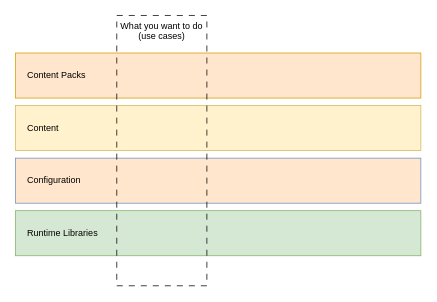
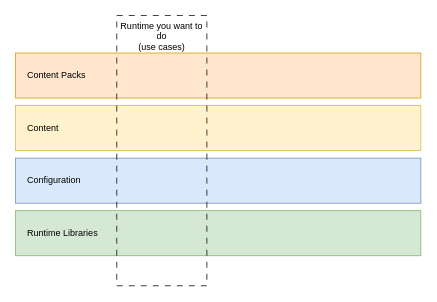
- <mxCell id="6" value="What you want to do&lt;div&gt;(use cases)&lt;/div&gt;" style="rounded=0;whiteSpace=wrap;html=1;fillColor=none;verticalAlign=top;dashed=1;dashPattern=8 8;" vertex="1" parent="1"><mxGeometry x="155" y="20" width="120" height="360" as="geometry" /></mxCell>
+ <mxCell id="6" value="Runtime you want to do&lt;div&gt;(use cases)&lt;/div&gt;" style="rounded=0;whiteSpace=wrap;html=1;fillColor=none;verticalAlign=top;dashed=1;dashPattern=8 8;" vertex="1" parent="1"><mxGeometry x="155" y="20" width="120" height="360" as="geometry" /></mxCell>
- <mxCell id="4" value="Configuration" style="rounded=0;whiteSpace=wrap;html=1;align=left;spacingLeft=14;fillColor=#ffe6cc;strokeColor=#6c8ebf;" vertex="1" parent="1"><mxGeometry x="20" y="210" width="540" height="60" as="geometry" /></mxCell>
+ <mxCell id="4" value="Configuration" style="rounded=0;whiteSpace=wrap;html=1;align=left;spacingLeft=14;fillColor=#dae8fc;strokeColor=#6c8ebf;" vertex="1" parent="1"><mxGeometry x="20" y="210" width="540" height="60" as="geometry" /></mxCell>
